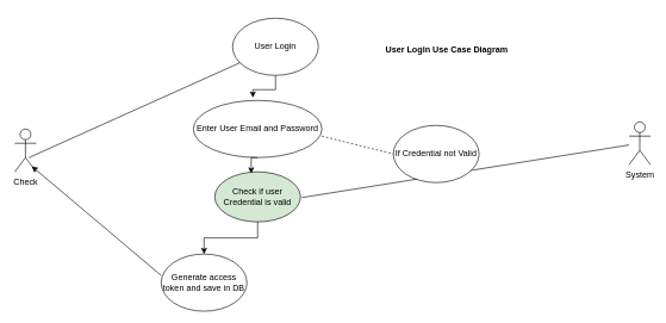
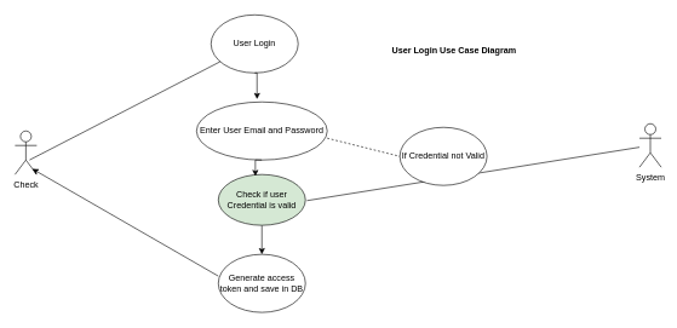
- <mxCell id="3" value="User Login" style="ellipse;whiteSpace=wrap;html=1;" parent="1" vertex="1"><mxGeometry x="325" y="25" width="120" height="80" as="geometry" /></mxCell>
+ <mxCell id="3" value="User Login" style="ellipse;whiteSpace=wrap;html=1;" parent="1" vertex="1"><mxGeometry x="290" y="20" width="120" height="80" as="geometry" /></mxCell>
- <mxCell id="5" value="Generate access token and save in DB" style="ellipse;whiteSpace=wrap;html=1;" vertex="1" parent="1"><mxGeometry x="225" y="355" width="120" height="80" as="geometry" /></mxCell>
+ <mxCell id="5" value="Generate access token and save in DB" style="ellipse;whiteSpace=wrap;html=1;" vertex="1" parent="1"><mxGeometry x="300" y="350" width="120" height="80" as="geometry" /></mxCell>
